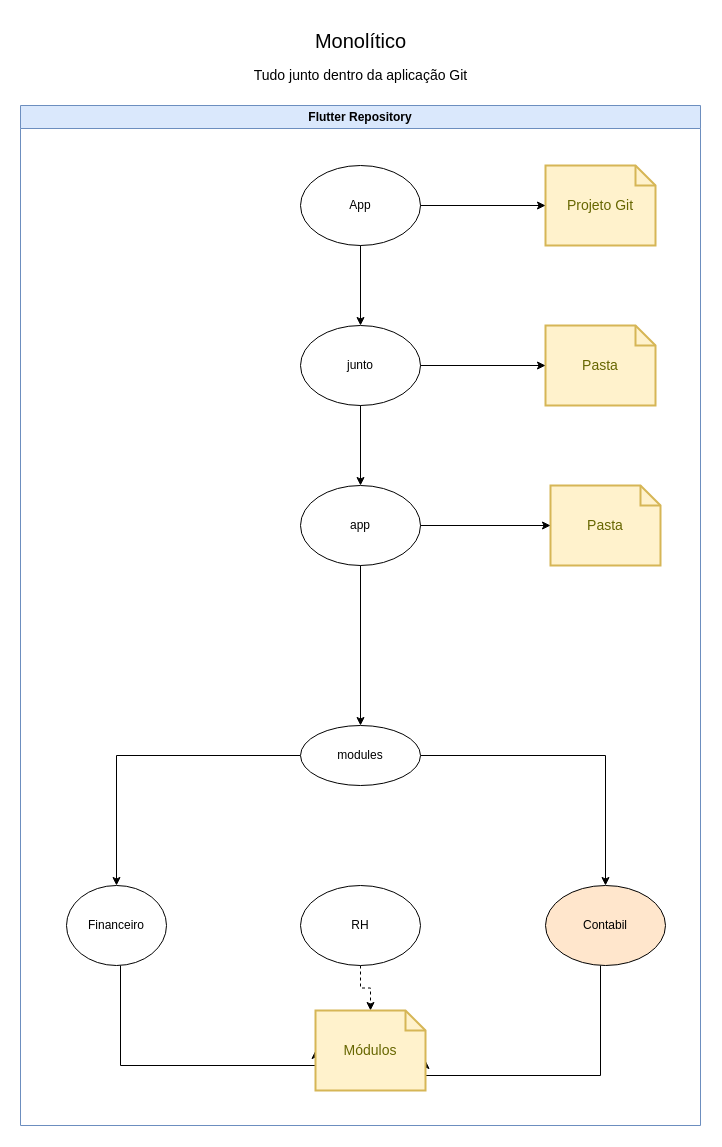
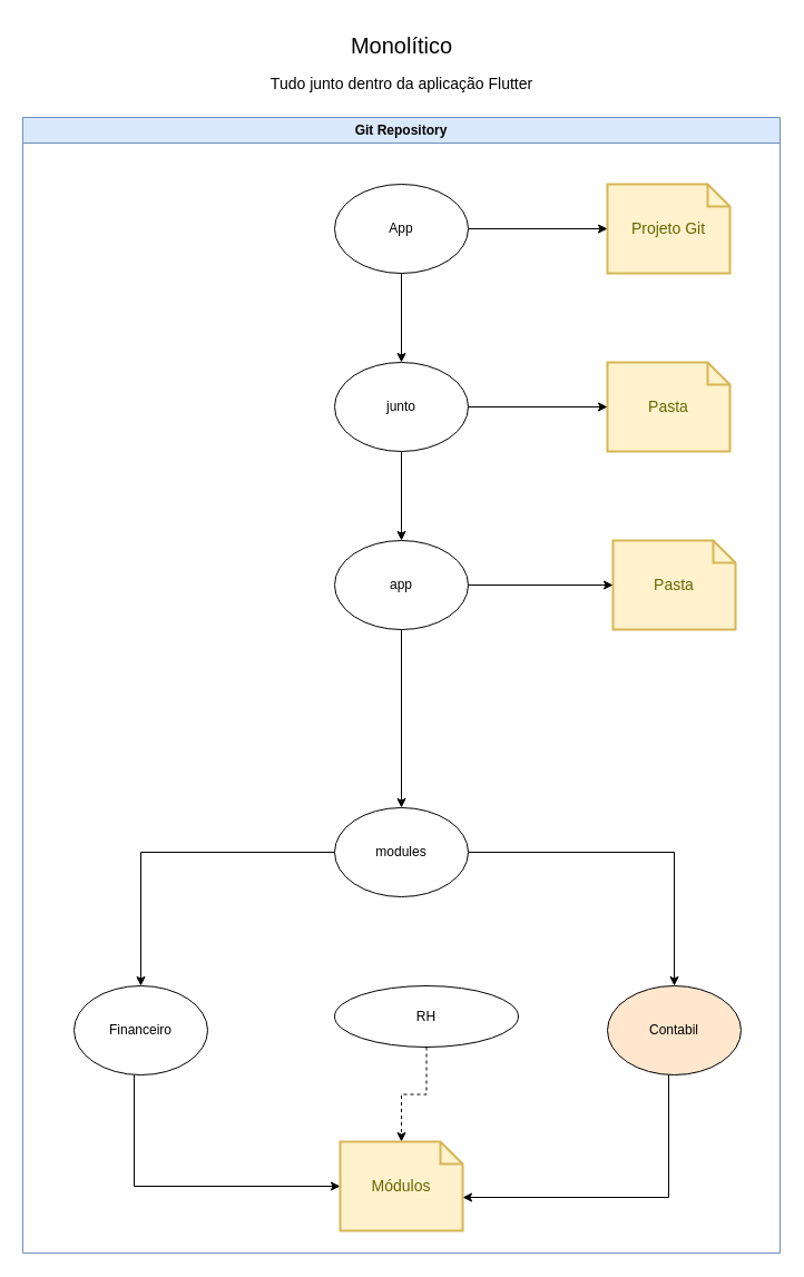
- <mxCell id="26" value="Tudo junto dentro da aplicação Git" style="text;html=1;align=center;verticalAlign=middle;resizable=0;points=[];autosize=1;strokeColor=none;fillColor=none;fontSize=14;" parent="1" vertex="1"><mxGeometry x="230" y="60" width="260" height="30" as="geometry" /></mxCell>
+ <mxCell id="26" value="Tudo junto dentro da aplicação Flutter" style="text;html=1;align=center;verticalAlign=middle;resizable=0;points=[];autosize=1;strokeColor=none;fillColor=none;fontSize=14;" parent="1" vertex="1"><mxGeometry x="230" y="60" width="260" height="30" as="geometry" /></mxCell>
- <mxCell id="3" value="Flutter Repository" style="swimlane;whiteSpace=wrap;html=1;fillColor=#dae8fc;strokeColor=#6c8ebf;rounded=0;glass=0;swimlaneLine=1;fillStyle=auto;" parent="1" vertex="1"><mxGeometry x="20" y="105" width="680" height="1020" as="geometry"><mxRectangle x="80" y="100" width="120" height="30" as="alternateBounds" /></mxGeometry></mxCell>
+ <mxCell id="3" value="Git Repository" style="swimlane;whiteSpace=wrap;html=1;fillColor=#dae8fc;strokeColor=#6c8ebf;rounded=0;glass=0;swimlaneLine=1;fillStyle=auto;" parent="1" vertex="1"><mxGeometry x="20" y="105" width="680" height="1020" as="geometry"><mxRectangle x="80" y="100" width="120" height="30" as="alternateBounds" /></mxGeometry></mxCell>
- <mxCell id="15" value="modules" style="ellipse;whiteSpace=wrap;html=1;" parent="3" vertex="1"><mxGeometry x="280" y="620" width="120" height="60" as="geometry" /></mxCell>
+ <mxCell id="15" value="modules" style="ellipse;whiteSpace=wrap;html=1;" parent="3" vertex="1"><mxGeometry x="280" y="620" width="120" height="80" as="geometry" /></mxCell>
- <mxCell id="8" value="Financeiro" style="ellipse;whiteSpace=wrap;html=1;" parent="3" vertex="1"><mxGeometry x="46" y="780" width="100" height="80" as="geometry" /></mxCell>
+ <mxCell id="8" value="Financeiro" style="ellipse;whiteSpace=wrap;html=1;" parent="3" vertex="1"><mxGeometry x="46" y="780" width="120" height="80" as="geometry" /></mxCell>
- <mxCell id="10" value="RH" style="ellipse;whiteSpace=wrap;html=1;" parent="3" vertex="1"><mxGeometry x="280" y="780" width="120" height="80" as="geometry" /></mxCell>
+ <mxCell id="10" value="RH" style="ellipse;whiteSpace=wrap;html=1;" parent="3" vertex="1"><mxGeometry x="280" y="780" width="165" height="55" as="geometry" /></mxCell>
- <mxCell id="16" value="Módulos" style="shape=note;strokeWidth=2;fontSize=14;size=20;whiteSpace=wrap;html=1;fillColor=#fff2cc;strokeColor=#d6b656;fontColor=#666600;" parent="3" vertex="1"><mxGeometry x="295" y="905" width="110.0" height="80" as="geometry" /></mxCell>
+ <mxCell id="16" value="Módulos" style="shape=note;strokeWidth=2;fontSize=14;size=20;whiteSpace=wrap;html=1;fillColor=#fff2cc;strokeColor=#d6b656;fontColor=#666600;" parent="3" vertex="1"><mxGeometry x="285" y="920" width="110.0" height="80" as="geometry" /></mxCell>
